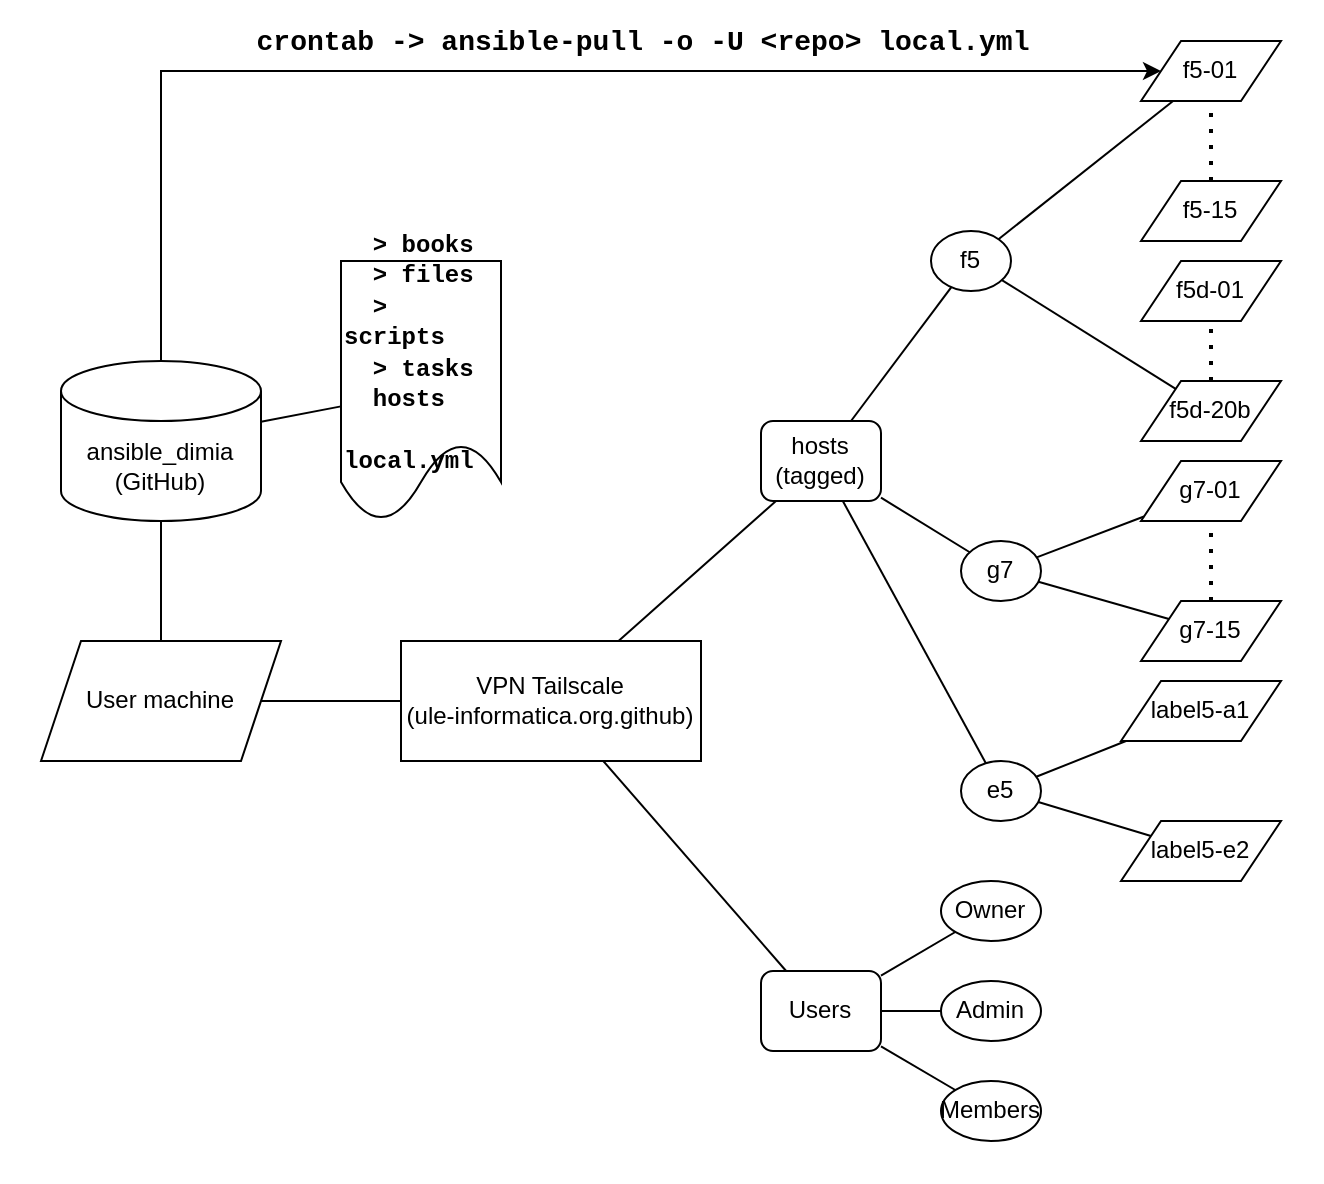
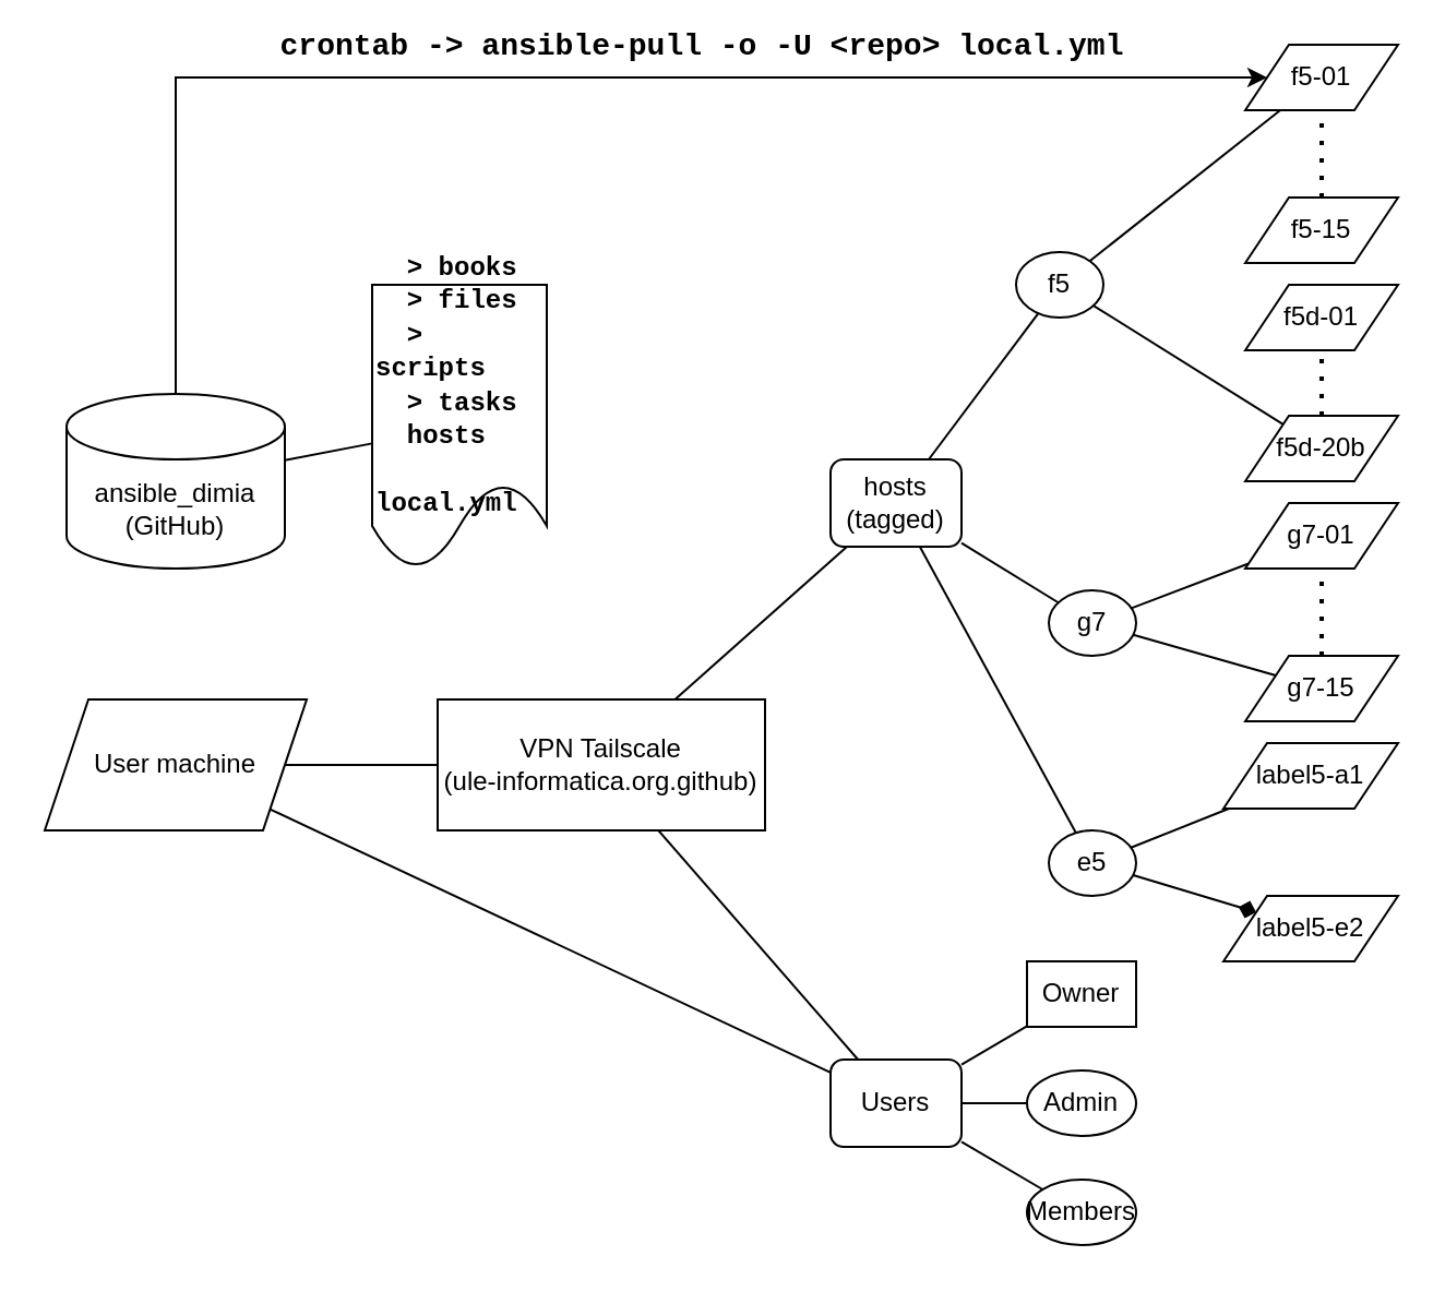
- <mxCell id="39" value="" style="endArrow=none;html=1;rounded=0;" edge="1" parent="1" source="37" target="23"><mxGeometry width="50" height="50" relative="1" as="geometry"><mxPoint x="140" y="360" as="sourcePoint" /><mxPoint x="190" y="310" as="targetPoint" /></mxGeometry></mxCell>
+ <mxCell id="39" value="" style="endArrow=none;html=1;rounded=0;" edge="1" parent="1" source="37" target="29"><mxGeometry width="50" height="50" relative="1" as="geometry"><mxPoint x="140" y="360" as="sourcePoint" /><mxPoint x="190" y="310" as="targetPoint" /></mxGeometry></mxCell>
- <mxCell id="22" value="" style="endArrow=none;html=1;rounded=0;" edge="1" parent="1" source="11" target="13"><mxGeometry width="50" height="50" relative="1" as="geometry"><mxPoint x="528" y="398" as="sourcePoint" /><mxPoint x="573" y="380" as="targetPoint" /></mxGeometry></mxCell>
+ <mxCell id="22" value="" style="endArrow=diamond;html=1;rounded=0;" edge="1" parent="1" source="11" target="13"><mxGeometry width="50" height="50" relative="1" as="geometry"><mxPoint x="528" y="398" as="sourcePoint" /><mxPoint x="573" y="380" as="targetPoint" /></mxGeometry></mxCell>
- <mxCell id="32" value="Owner" style="ellipse;whiteSpace=wrap;html=1;" vertex="1" parent="1"><mxGeometry x="470" y="440" width="50" height="30" as="geometry" /></mxCell>
+ <mxCell id="32" value="Owner" style="whiteSpace=wrap;html=1;rounded=0;" vertex="1" parent="1"><mxGeometry x="470" y="440" width="50" height="30" as="geometry" /></mxCell>
